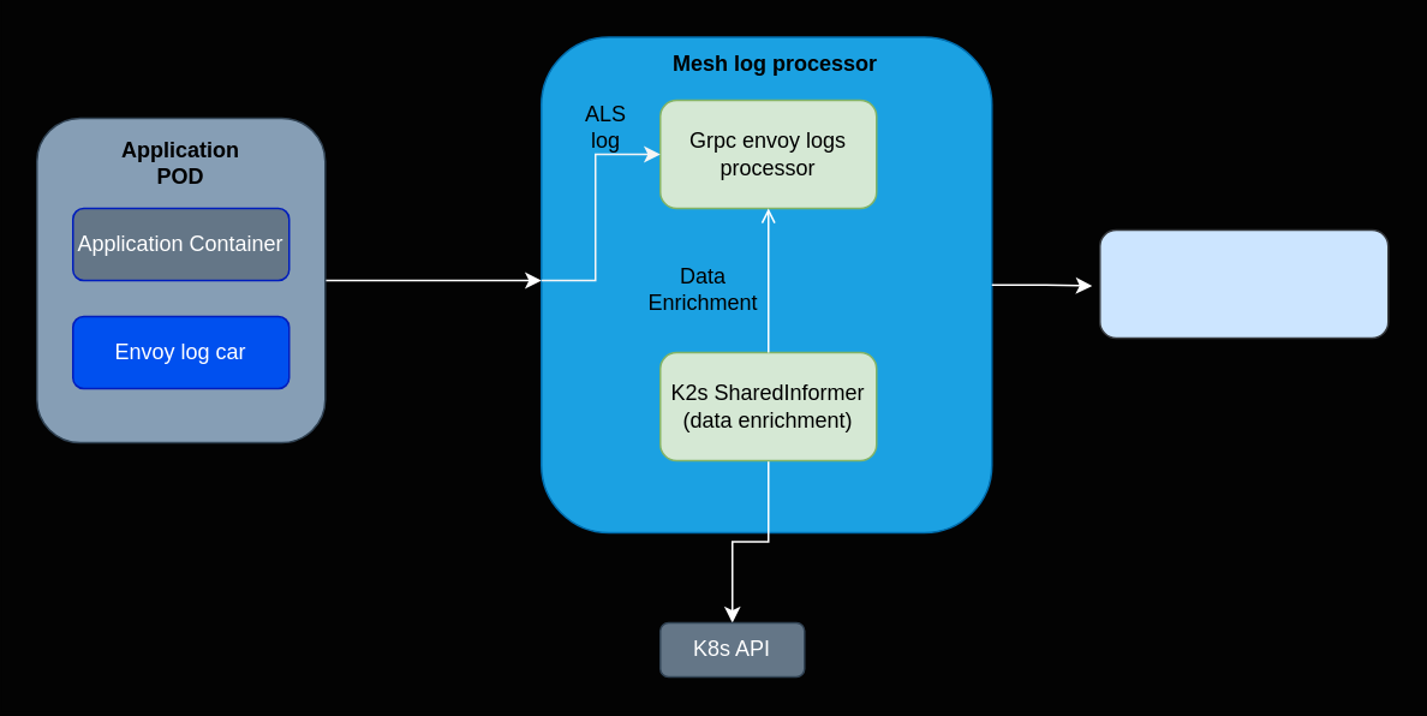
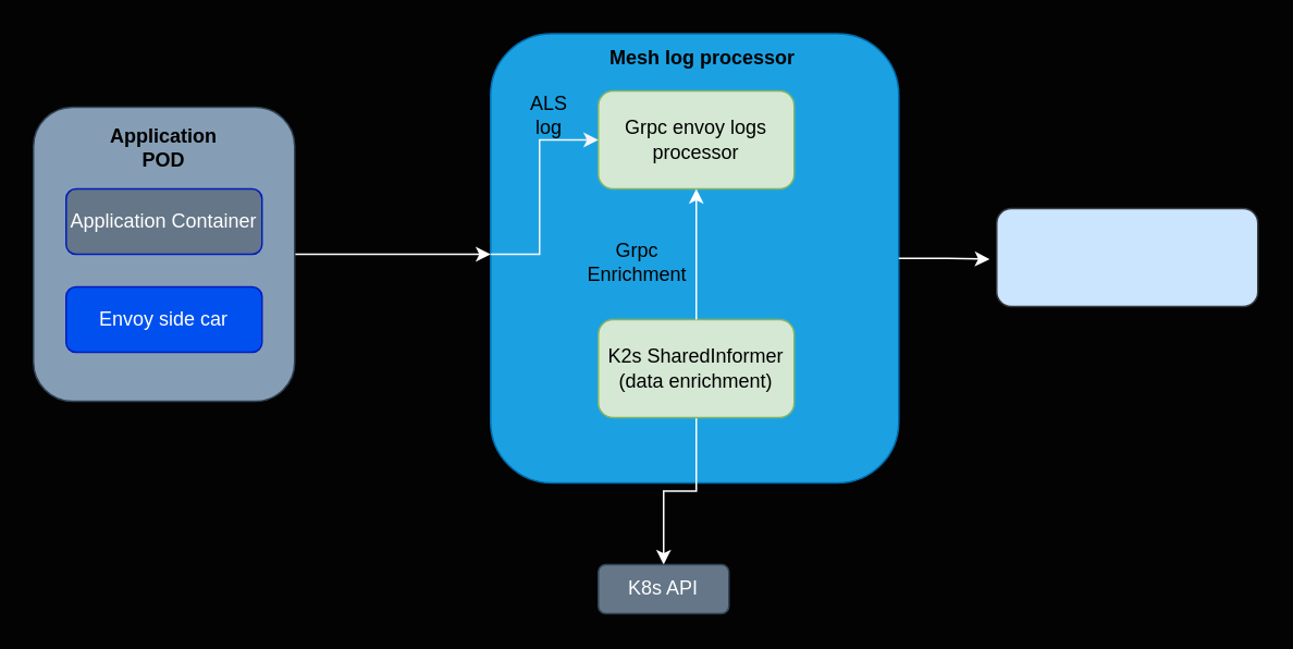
- <mxCell id="11" value="" style="endArrow=open;html=1;rounded=0;exitX=0.5;exitY=0;exitDx=0;exitDy=0;entryX=0.5;entryY=1;entryDx=0;entryDy=0;strokeColor=#FFFFFF;" edge="1" parent="1" source="9" target="7"><mxGeometry width="50" height="50" relative="1" as="geometry"><mxPoint x="420" y="195" as="sourcePoint" /><mxPoint x="470" y="145" as="targetPoint" /></mxGeometry></mxCell>
+ <mxCell id="11" value="" style="endArrow=classic;html=1;rounded=0;exitX=0.5;exitY=0;exitDx=0;exitDy=0;entryX=0.5;entryY=1;entryDx=0;entryDy=0;strokeColor=#FFFFFF;" edge="1" parent="1" source="9" target="7"><mxGeometry width="50" height="50" relative="1" as="geometry"><mxPoint x="420" y="195" as="sourcePoint" /><mxPoint x="470" y="145" as="targetPoint" /></mxGeometry></mxCell>
- <mxCell id="15" value="Data Enrichment" style="text;html=1;strokeColor=none;fillColor=none;align=center;verticalAlign=middle;whiteSpace=wrap;rounded=0;" vertex="1" parent="1"><mxGeometry x="360" y="145" width="60" height="30" as="geometry" /></mxCell>
+ <mxCell id="15" value="Grpc Enrichment" style="text;html=1;strokeColor=none;fillColor=none;align=center;verticalAlign=middle;whiteSpace=wrap;rounded=0;" vertex="1" parent="1"><mxGeometry x="360" y="145" width="60" height="30" as="geometry" /></mxCell>
- <mxCell id="5" value="Envoy log car" style="rounded=1;whiteSpace=wrap;html=1;fillColor=#0050ef;strokeColor=#001DBC;fontColor=#ffffff;" vertex="1" parent="1"><mxGeometry x="40" y="175" width="120" height="40" as="geometry" /></mxCell>
+ <mxCell id="5" value="Envoy side car" style="rounded=1;whiteSpace=wrap;html=1;fillColor=#0050ef;strokeColor=#001DBC;fontColor=#ffffff;" vertex="1" parent="1"><mxGeometry x="40" y="175" width="120" height="40" as="geometry" /></mxCell>
